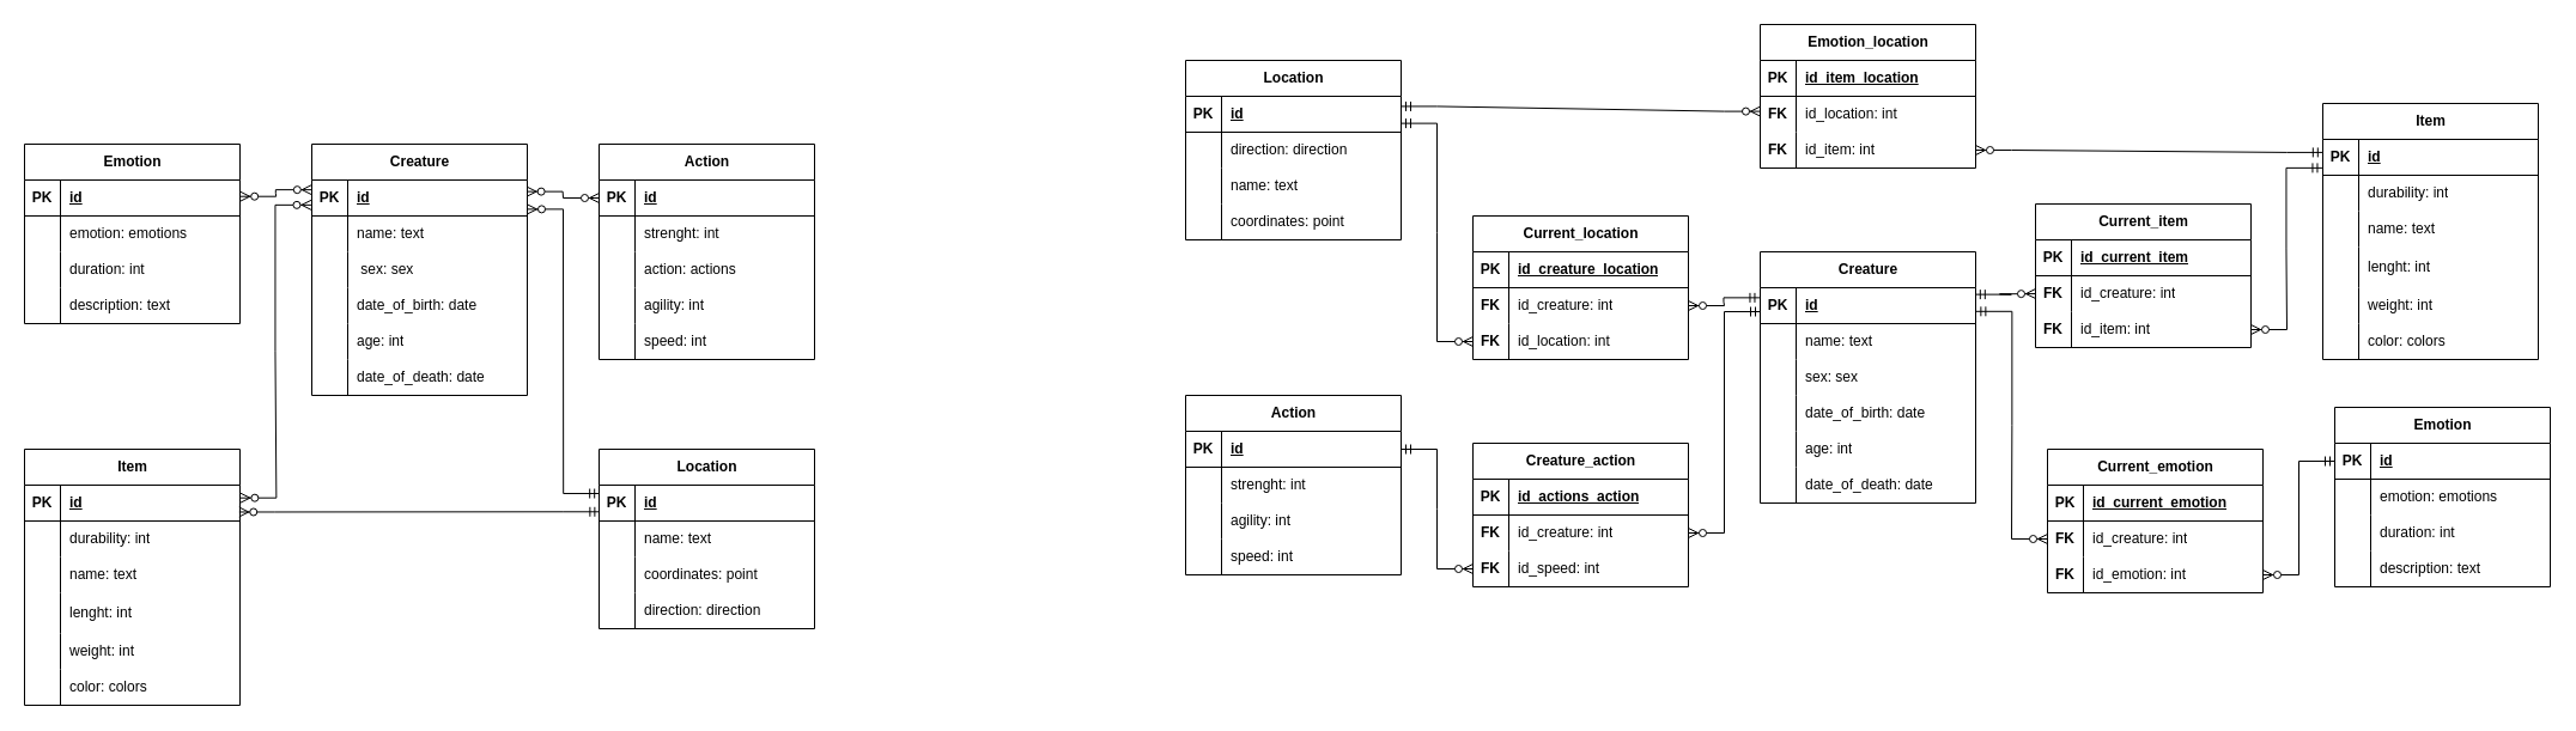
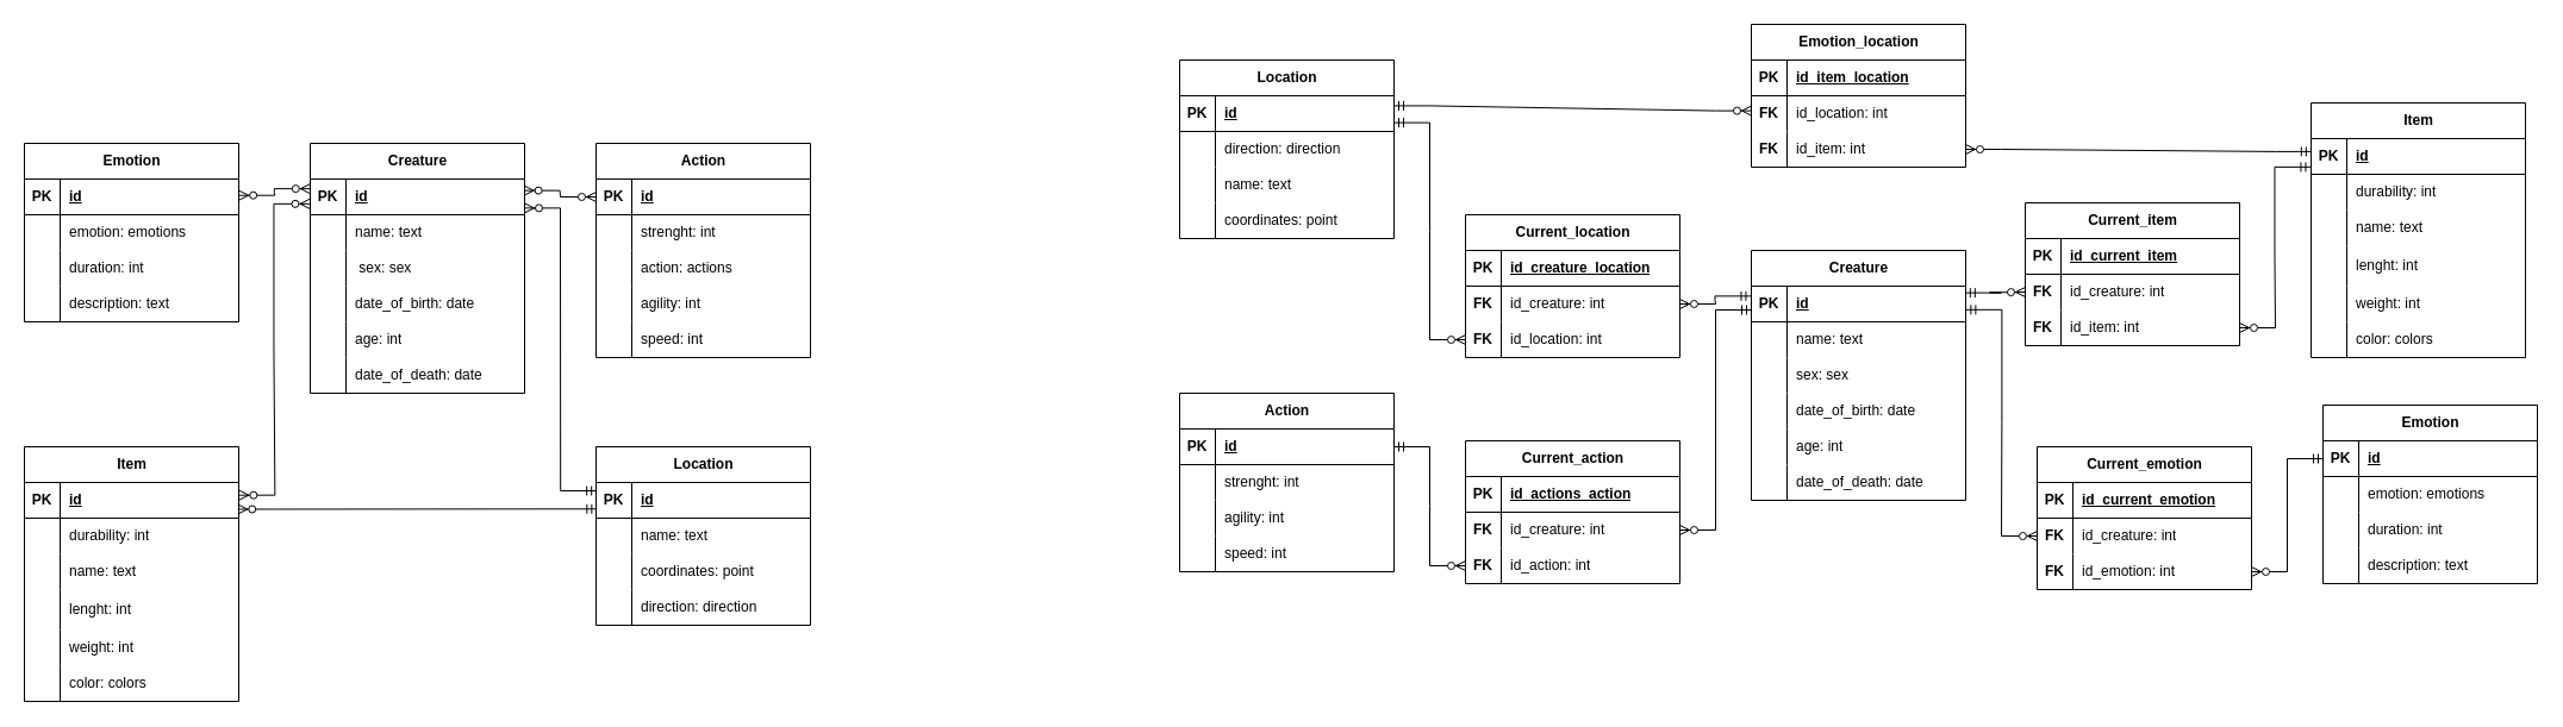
- <mxCell id="156" value="Creature_action" style="shape=table;startSize=30;container=1;collapsible=1;childLayout=tableLayout;fixedRows=1;rowLines=0;fontStyle=1;align=center;resizeLast=1;html=1;" parent="1" vertex="1"><mxGeometry x="1230" y="370" width="180" height="120" as="geometry" /></mxCell>
+ <mxCell id="156" value="Current_action" style="shape=table;startSize=30;container=1;collapsible=1;childLayout=tableLayout;fixedRows=1;rowLines=0;fontStyle=1;align=center;resizeLast=1;html=1;" parent="1" vertex="1"><mxGeometry x="1230" y="370" width="180" height="120" as="geometry" /></mxCell>
- <mxCell id="165" value="id_speed: int" style="shape=partialRectangle;connectable=0;fillColor=none;top=0;left=0;bottom=0;right=0;align=left;spacingLeft=6;overflow=hidden;whiteSpace=wrap;html=1;" parent="163" vertex="1"><mxGeometry x="30" width="150" height="30" as="geometry"><mxRectangle width="150" height="30" as="alternateBounds" /></mxGeometry></mxCell>
+ <mxCell id="165" value="id_action: int" style="shape=partialRectangle;connectable=0;fillColor=none;top=0;left=0;bottom=0;right=0;align=left;spacingLeft=6;overflow=hidden;whiteSpace=wrap;html=1;" parent="163" vertex="1"><mxGeometry x="30" width="150" height="30" as="geometry"><mxRectangle width="150" height="30" as="alternateBounds" /></mxGeometry></mxCell>
